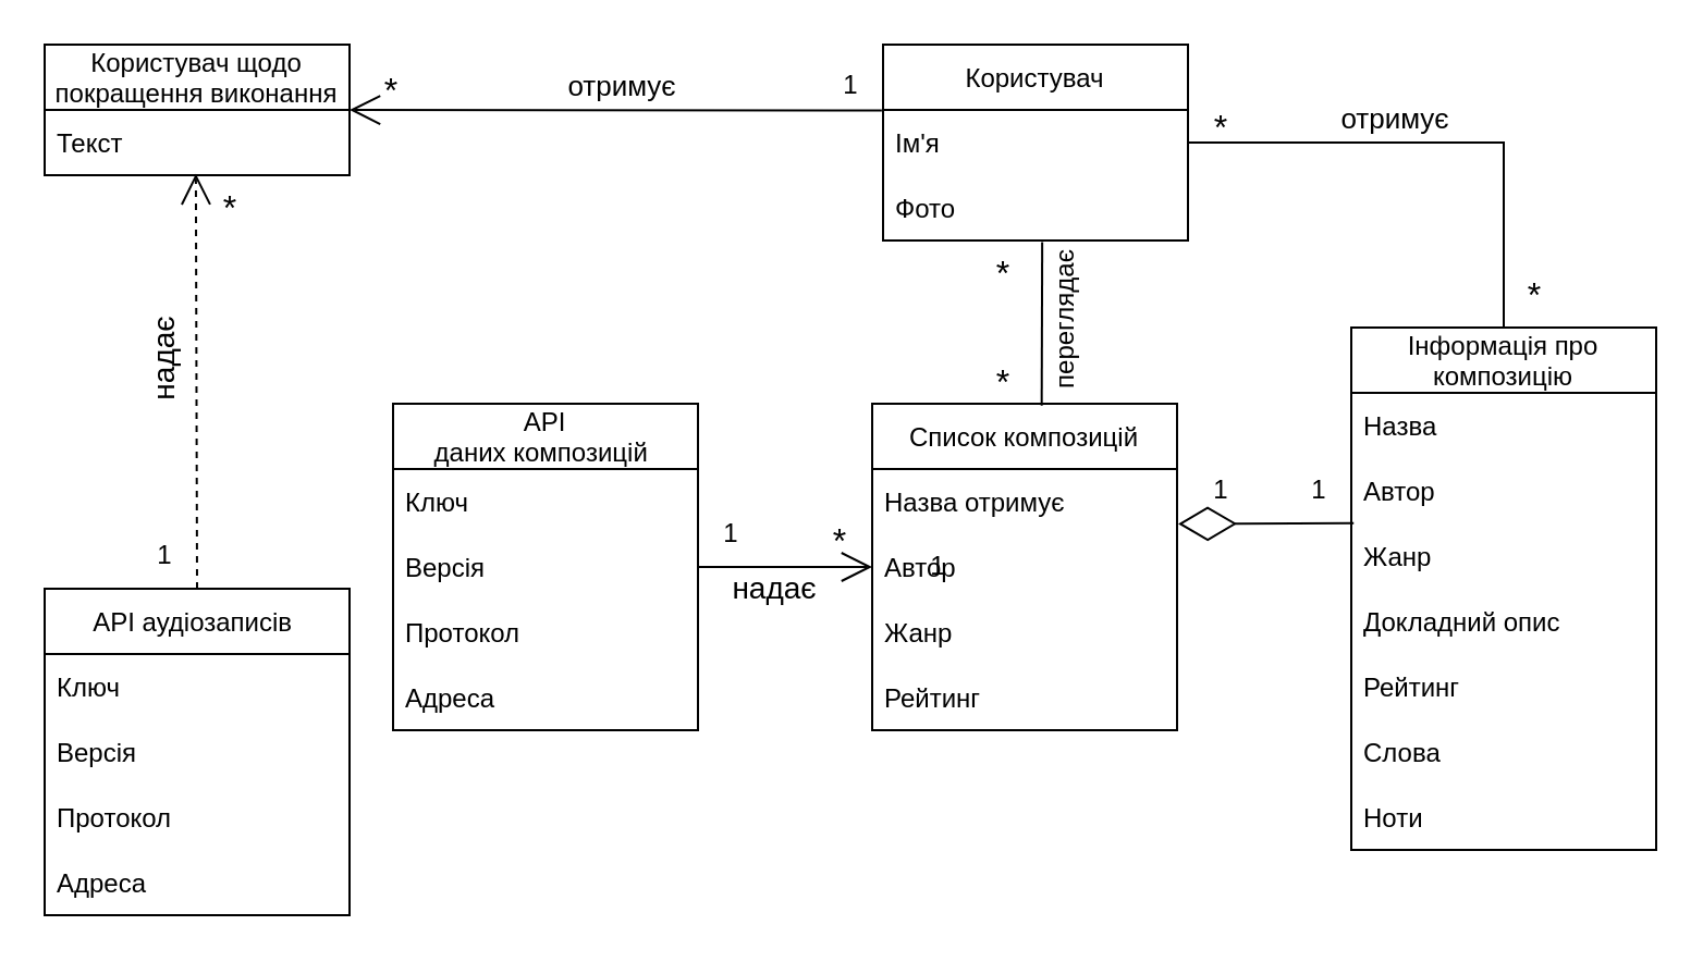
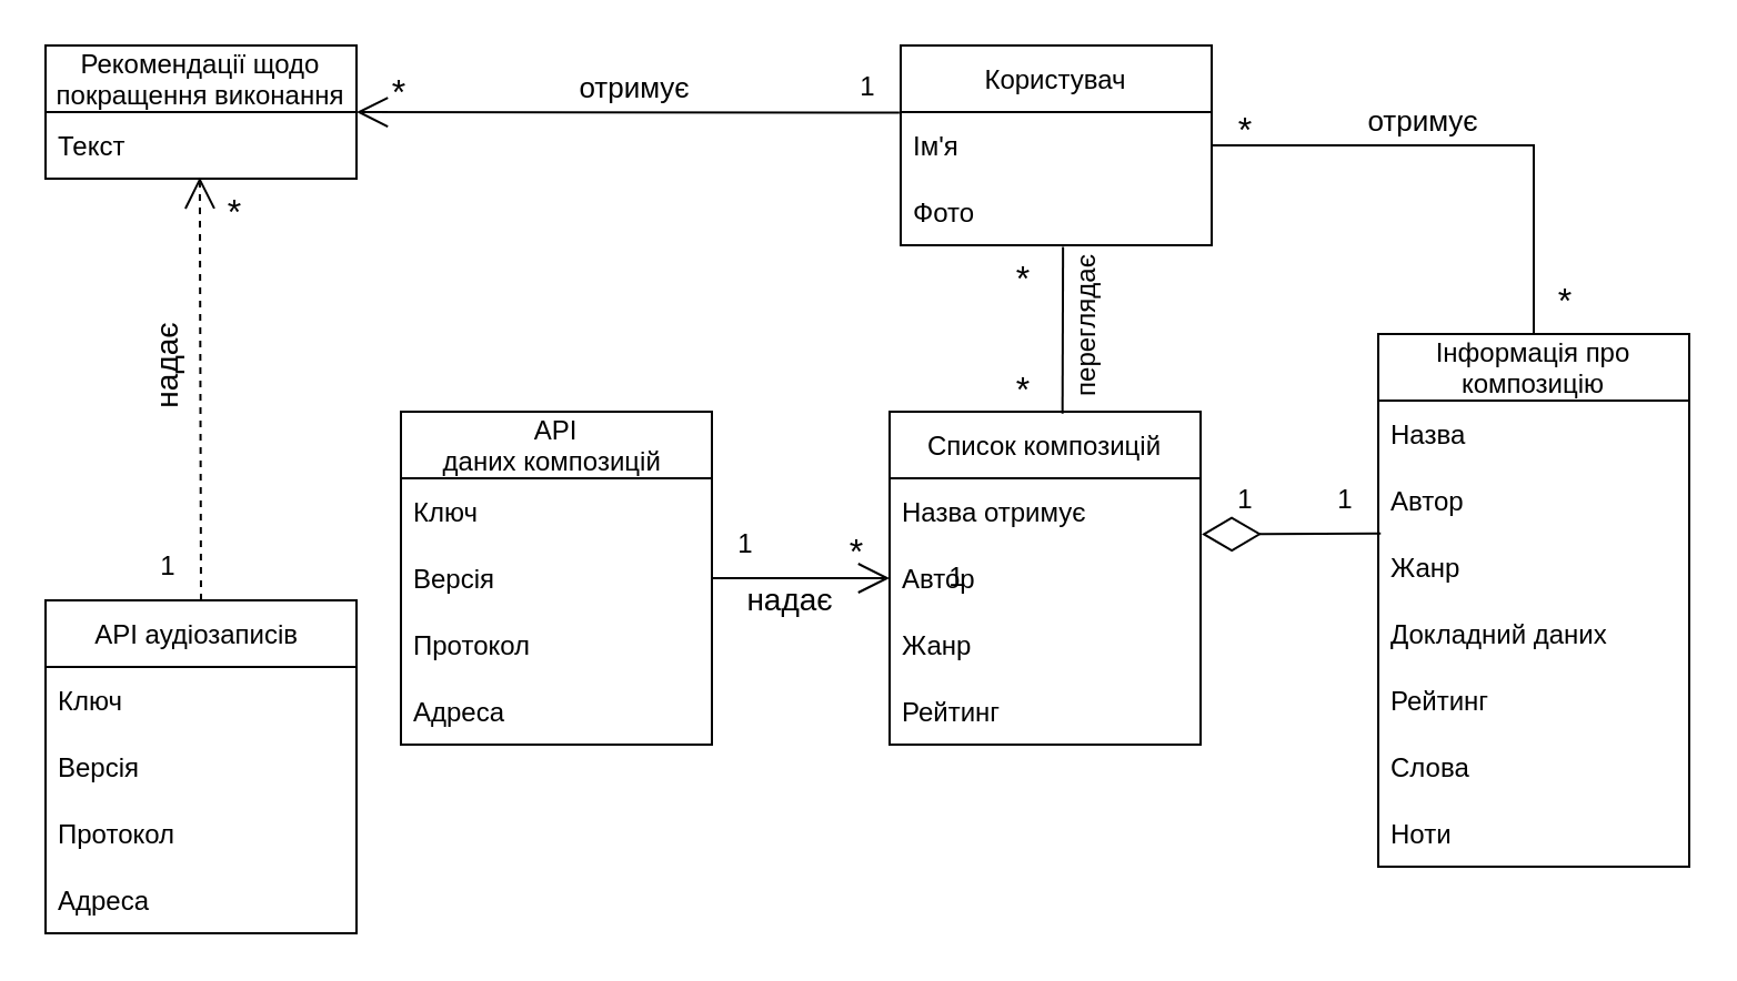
- <mxCell id="28" value="Користувач щодо &#10;покращення виконання" style="swimlane;fontStyle=0;childLayout=stackLayout;horizontal=1;startSize=30;horizontalStack=0;resizeParent=1;resizeParentMax=0;resizeLast=0;collapsible=1;marginBottom=0;" parent="1" vertex="1"><mxGeometry y="20" width="140" height="60" as="geometry" x="20" /></mxCell>
+ <mxCell id="28" value="Рекомендації щодо &#10;покращення виконання" style="swimlane;fontStyle=0;childLayout=stackLayout;horizontal=1;startSize=30;horizontalStack=0;resizeParent=1;resizeParentMax=0;resizeLast=0;collapsible=1;marginBottom=0;" parent="1" vertex="1"><mxGeometry y="20" width="140" height="60" as="geometry" x="20" /></mxCell>
- <mxCell id="19" value="Докладний опис" style="text;strokeColor=none;fillColor=none;align=left;verticalAlign=middle;spacingLeft=4;spacingRight=4;overflow=hidden;points=[[0,0.5],[1,0.5]];portConstraint=eastwest;rotatable=0;" parent="15" vertex="1"><mxGeometry y="120" width="140" height="30" as="geometry" /></mxCell>
+ <mxCell id="19" value="Докладний даних" style="text;strokeColor=none;fillColor=none;align=left;verticalAlign=middle;spacingLeft=4;spacingRight=4;overflow=hidden;points=[[0,0.5],[1,0.5]];portConstraint=eastwest;rotatable=0;" parent="15" vertex="1"><mxGeometry y="120" width="140" height="30" as="geometry" /></mxCell>
